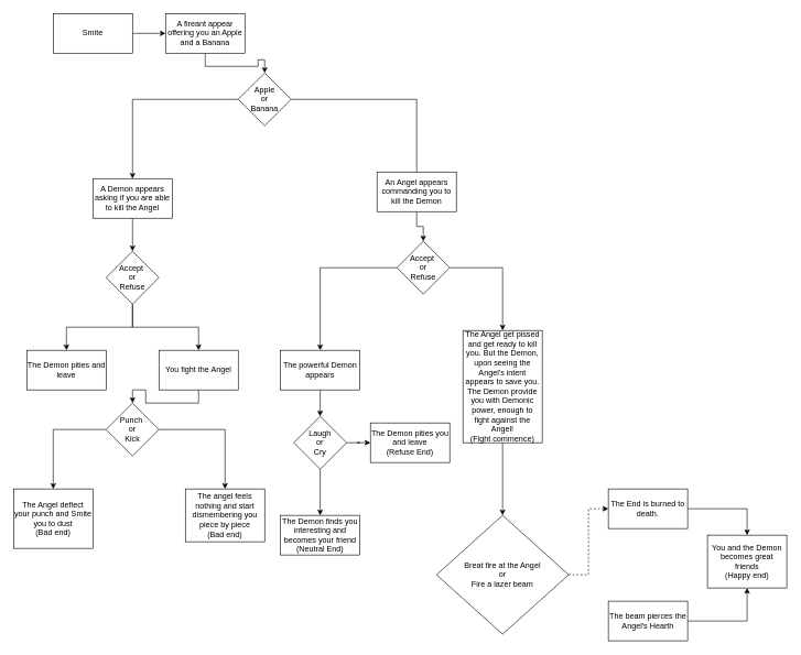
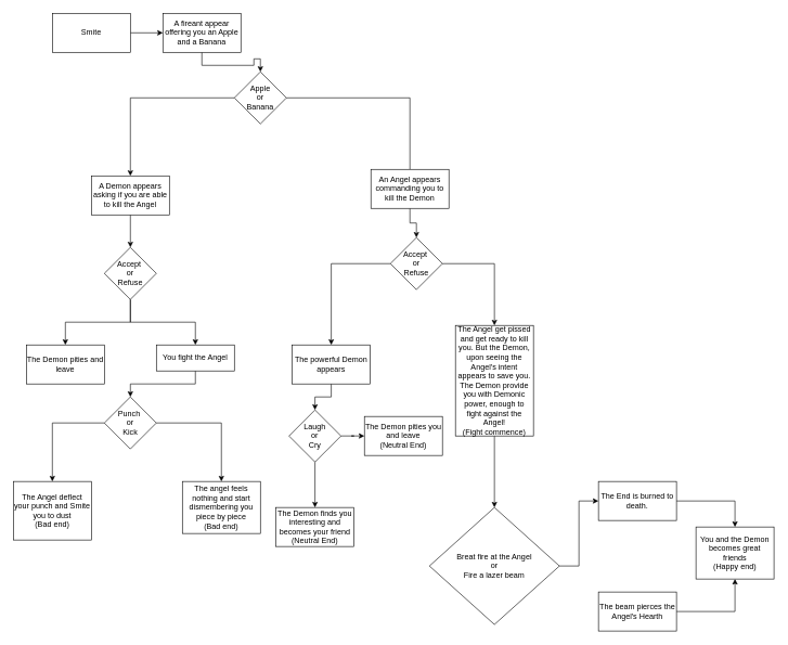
- <mxCell id="18" value="You fight the Angel" style="rounded=0;whiteSpace=wrap;html=1;" vertex="1" parent="1"><mxGeometry x="240" y="530" width="120" height="60" as="geometry" /></mxCell>
+ <mxCell id="18" value="You fight the Angel" style="rounded=0;whiteSpace=wrap;html=1;" vertex="1" parent="1"><mxGeometry x="240" y="530" width="120" height="40" as="geometry" /></mxCell>
- <mxCell id="28" value="The powerful Demon appears" style="rounded=0;whiteSpace=wrap;html=1;" vertex="1" parent="1"><mxGeometry x="424" y="530" width="120" height="60" as="geometry" /></mxCell>
+ <mxCell id="28" value="The powerful Demon appears" style="rounded=0;whiteSpace=wrap;html=1;" vertex="1" parent="1"><mxGeometry x="449" y="530" width="120" height="60" as="geometry" /></mxCell>
- <mxCell id="33" value="The Demon pities you and leave&lt;br&gt;(Refuse End)" style="rounded=0;whiteSpace=wrap;html=1;" vertex="1" parent="1"><mxGeometry x="560" y="640" width="120" height="60" as="geometry" /></mxCell>
+ <mxCell id="33" value="The Demon pities you and leave&lt;br&gt;(Neutral End)" style="rounded=0;whiteSpace=wrap;html=1;" vertex="1" parent="1"><mxGeometry x="560" y="640" width="120" height="60" as="geometry" /></mxCell>
- <mxCell id="36" style="edgeStyle=orthogonalEdgeStyle;rounded=0;orthogonalLoop=1;jettySize=auto;html=1;dashed=1;" edge="1" parent="1" source="37" target="39"><mxGeometry relative="1" as="geometry" /></mxCell>
+ <mxCell id="36" style="edgeStyle=orthogonalEdgeStyle;rounded=0;orthogonalLoop=1;jettySize=auto;html=1;" edge="1" parent="1" source="37" target="39"><mxGeometry relative="1" as="geometry" /></mxCell>
